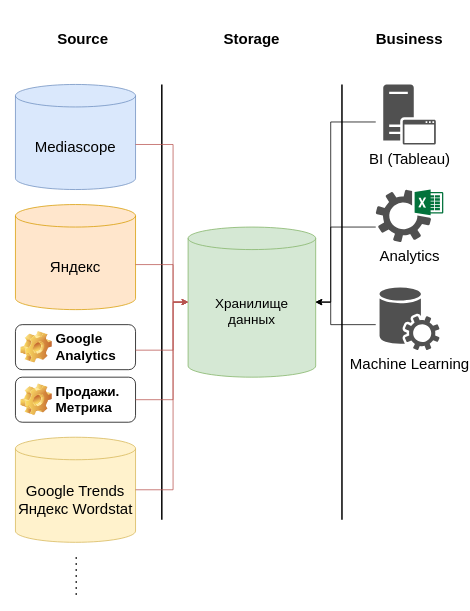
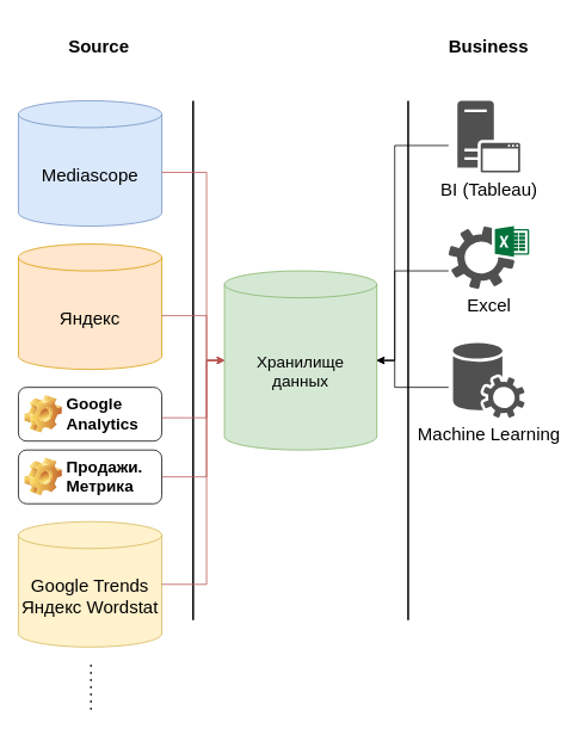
- <mxCell id="5" value="Storage" style="text;html=1;strokeColor=none;fillColor=none;align=center;verticalAlign=middle;whiteSpace=wrap;rounded=0;fontSize=20;fontStyle=1" vertex="1" parent="1"><mxGeometry x="280" y="20" width="110" height="60" as="geometry" /></mxCell>
- <mxCell id="13" value="Analytics" style="sketch=0;pointerEvents=1;shadow=0;dashed=0;html=1;strokeColor=none;fillColor=#505050;labelPosition=center;verticalLabelPosition=bottom;verticalAlign=top;outlineConnect=0;align=center;shape=mxgraph.office.sites.excel_services;fontSize=20;" vertex="1" parent="1"><mxGeometry x="500" y="252" width="90" height="70" as="geometry" /></mxCell>
+ <mxCell id="13" value="Excel" style="sketch=0;pointerEvents=1;shadow=0;dashed=0;html=1;strokeColor=none;fillColor=#505050;labelPosition=center;verticalLabelPosition=bottom;verticalAlign=top;outlineConnect=0;align=center;shape=mxgraph.office.sites.excel_services;fontSize=20;" vertex="1" parent="1"><mxGeometry x="500" y="252" width="90" height="70" as="geometry" /></mxCell>
